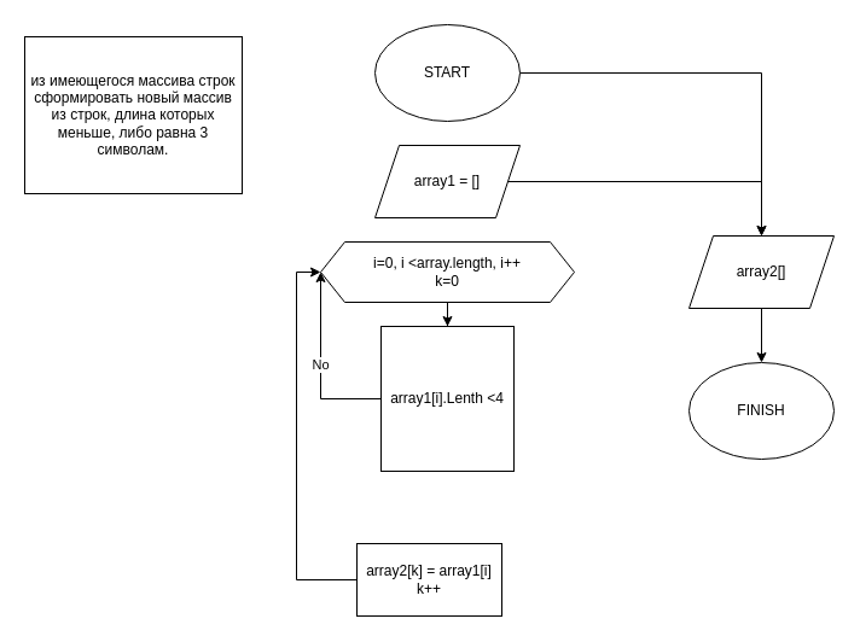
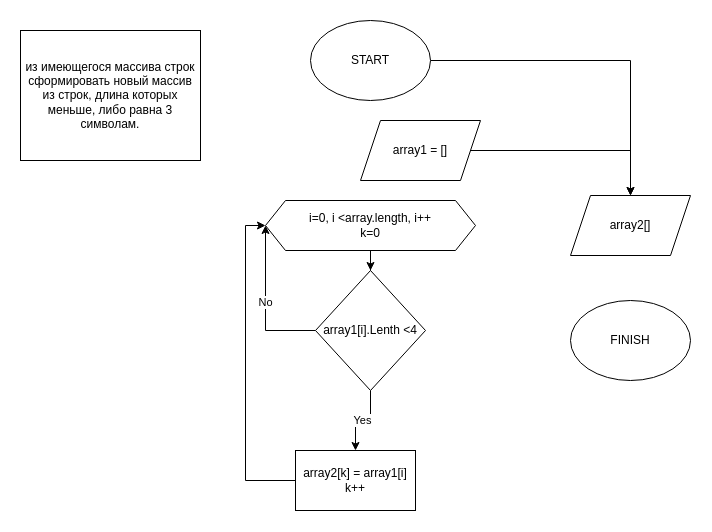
- <mxCell id="6" value="array1 = []" style="shape=parallelogram;perimeter=parallelogramPerimeter;whiteSpace=wrap;html=1;fixedSize=1;" vertex="1" parent="1"><mxGeometry x="310" y="120" width="120" height="60" as="geometry" /></mxCell>
+ <mxCell id="6" value="array1 = []" style="shape=parallelogram;perimeter=parallelogramPerimeter;whiteSpace=wrap;html=1;fixedSize=1;" vertex="1" parent="1"><mxGeometry x="360" y="120" width="120" height="60" as="geometry" /></mxCell>
- <mxCell id="9" value="" style="edgeStyle=orthogonalEdgeStyle;rounded=0;orthogonalLoop=1;jettySize=auto;html=1;" edge="1" parent="1" source="10" target="11"><mxGeometry relative="1" as="geometry" /></mxCell>
- <mxCell id="14" value="array1[i].Lenth &amp;lt;4" style="whiteSpace=wrap;html=1;rounded=0;" vertex="1" parent="1"><mxGeometry x="315" y="270" width="110" height="120" as="geometry" /></mxCell>
+ <mxCell id="14" value="array1[i].Lenth &amp;lt;4" style="rhombus;whiteSpace=wrap;html=1;" vertex="1" parent="1"><mxGeometry x="315" y="270" width="110" height="120" as="geometry" /></mxCell>
+ <mxCell id="12" value="Yes" style="edgeStyle=orthogonalEdgeStyle;rounded=0;orthogonalLoop=1;jettySize=auto;html=1;" edge="1" parent="1" source="14" target="16"><mxGeometry relative="1" as="geometry" /></mxCell>
